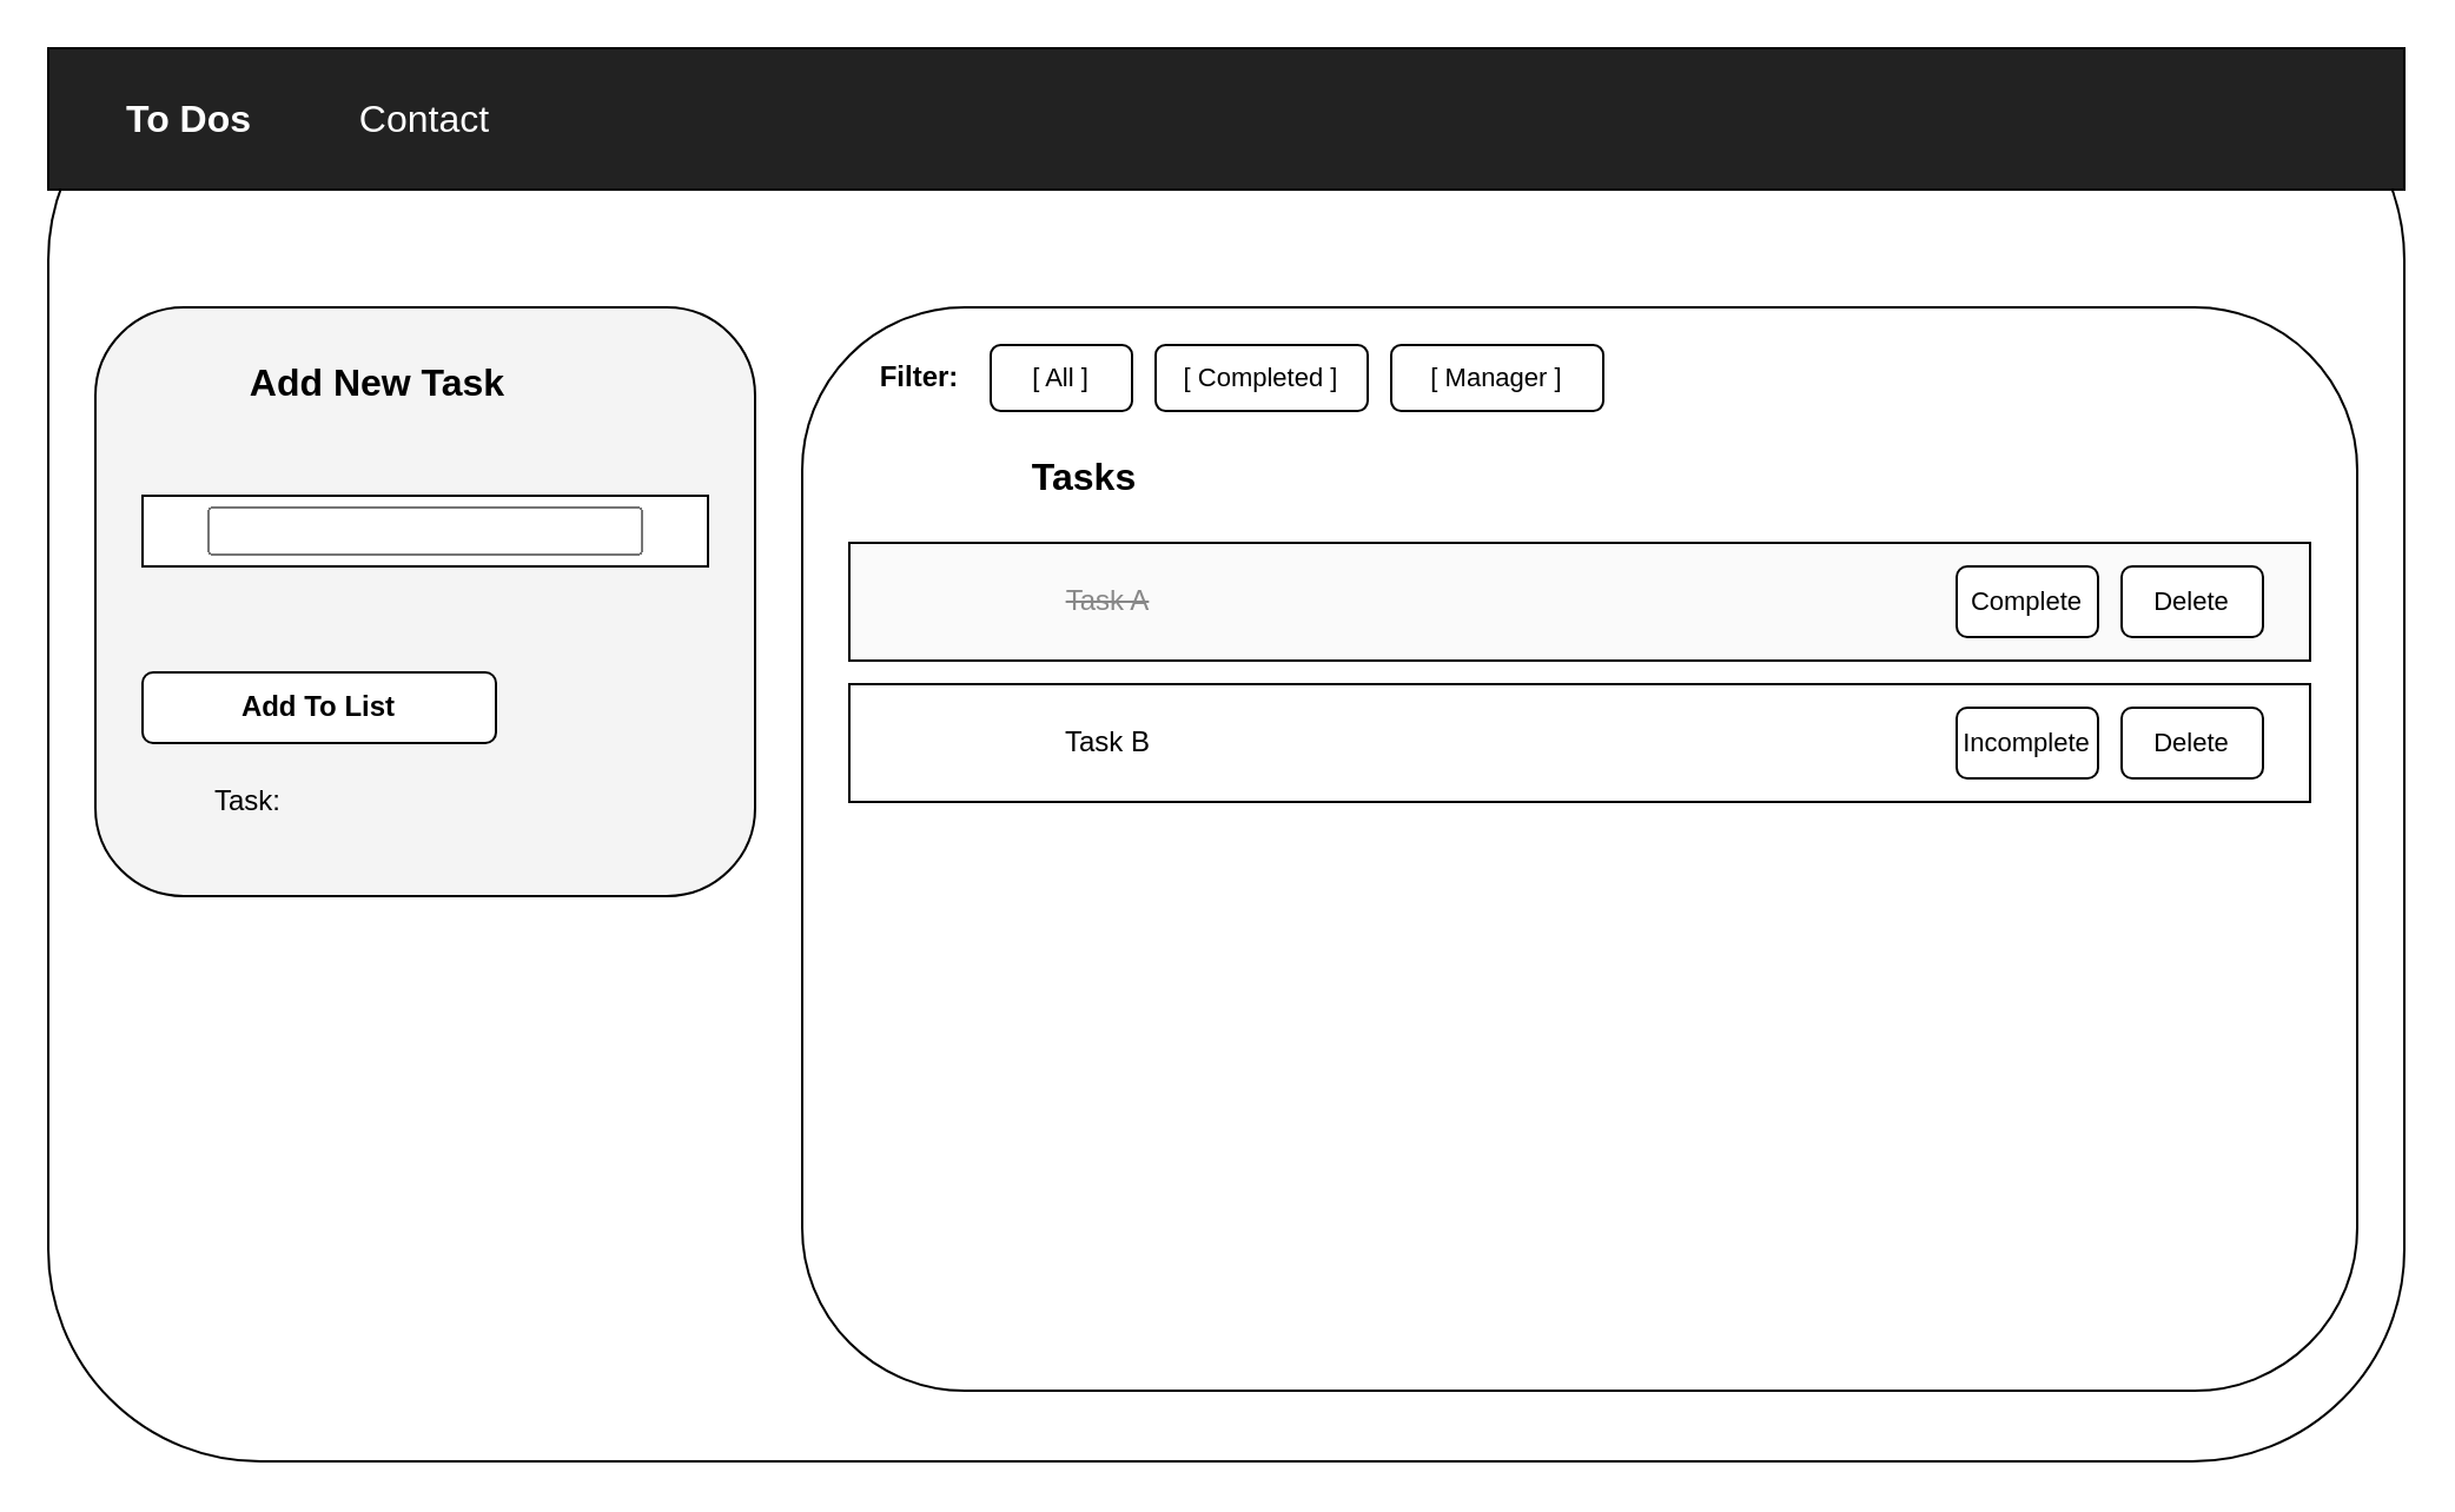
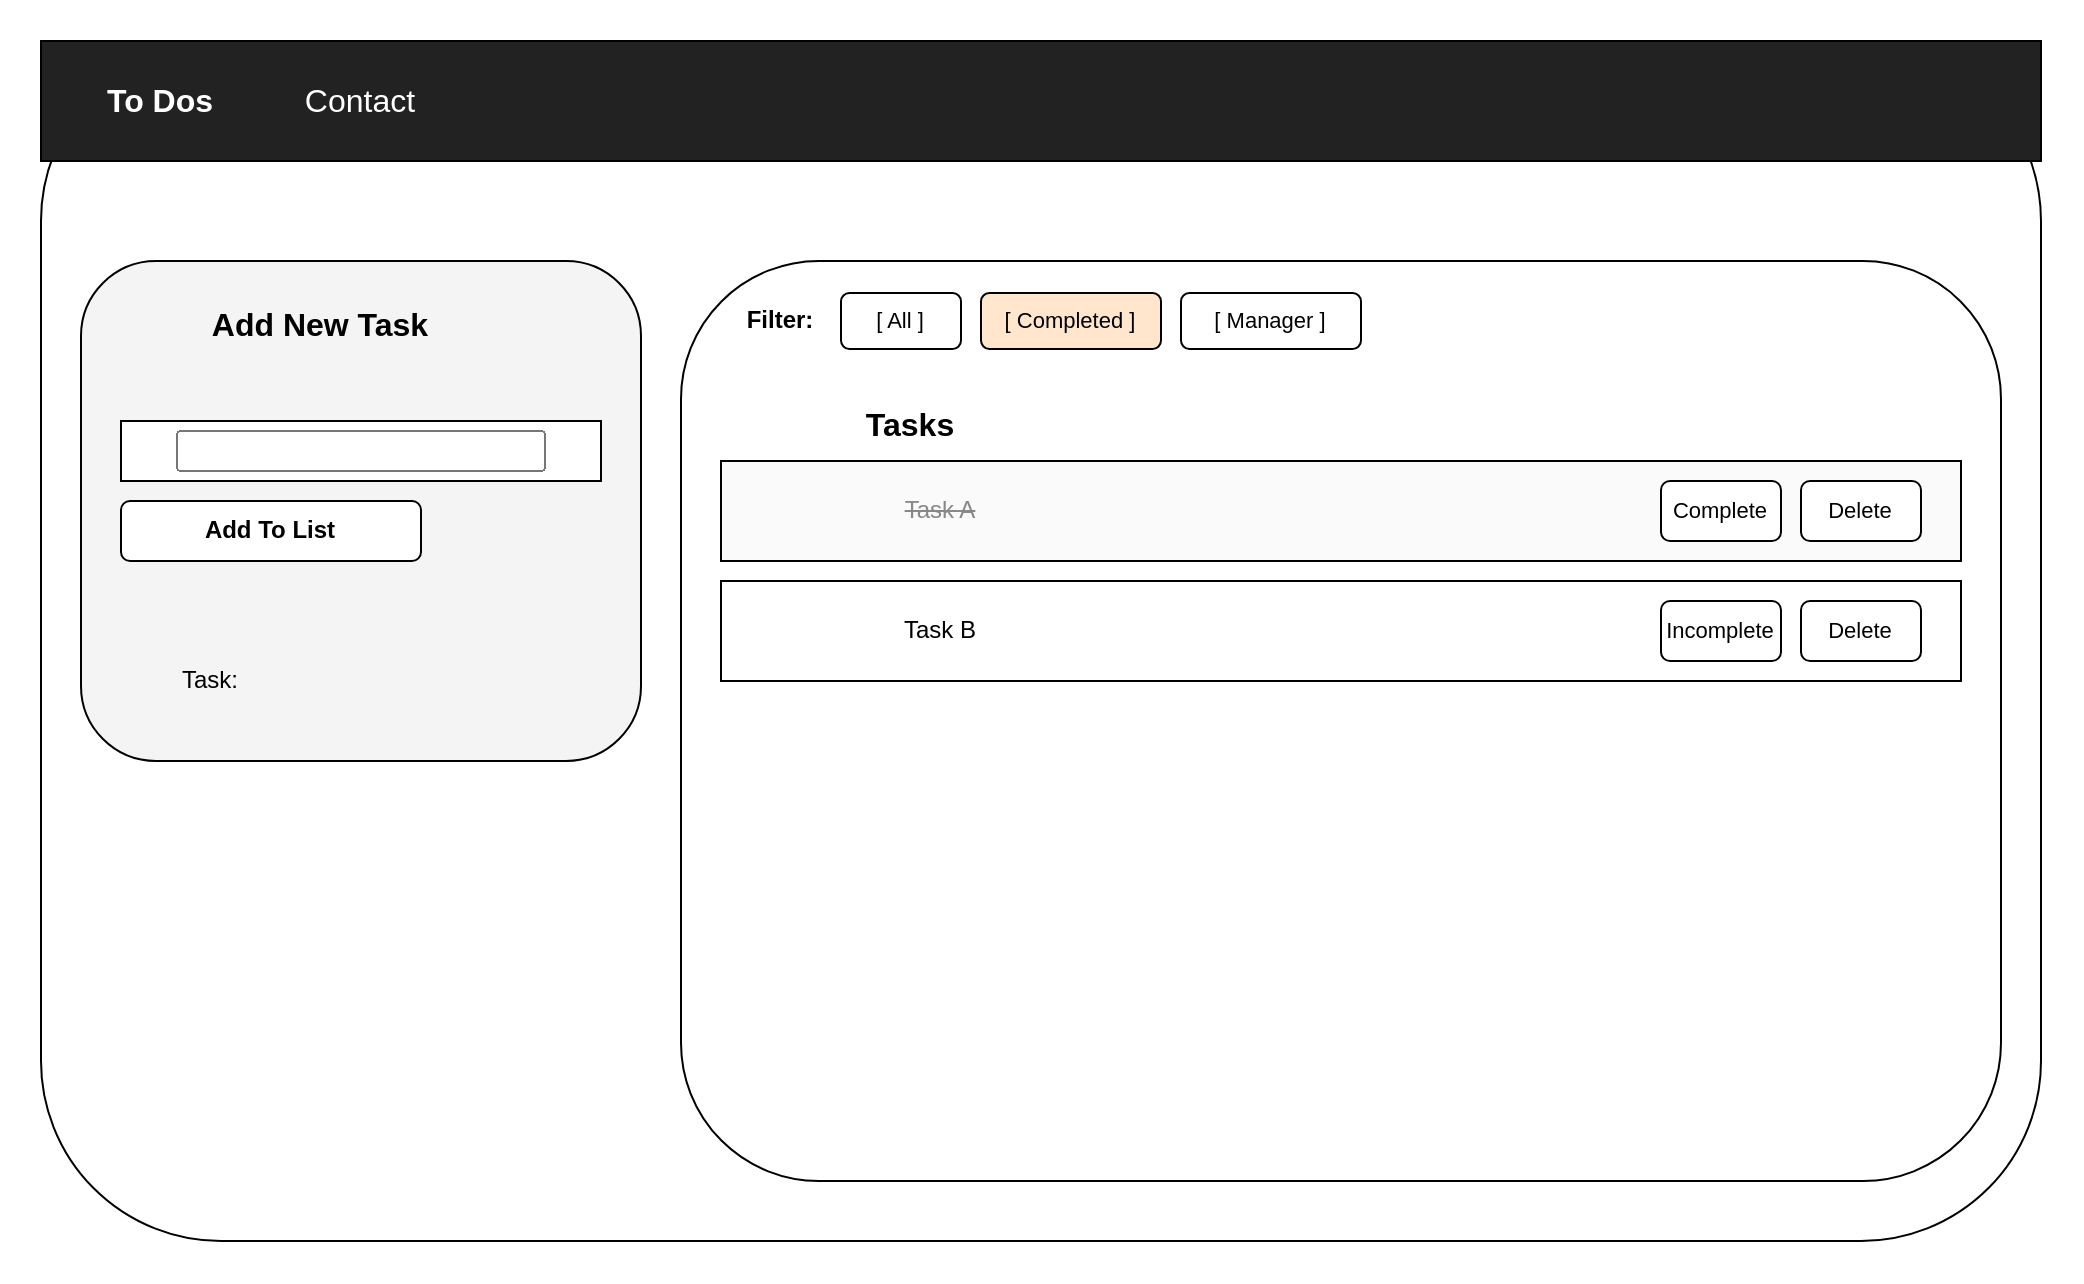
- <mxCell id="15" value="[ Completed ]" style="rounded=1;whiteSpace=wrap;html=1;strokeColor=#000000;fillColor=#FFFFFF;fontSize=11;" vertex="1" parent="12"><mxGeometry x="150" y="16" width="90" height="28" as="geometry" /></mxCell>
+ <mxCell id="15" value="[ Completed ]" style="rounded=1;whiteSpace=wrap;html=1;strokeColor=#000000;fillColor=#ffe6cc;fontSize=11;" vertex="1" parent="12"><mxGeometry x="150" y="16" width="90" height="28" as="geometry" /></mxCell>
- <mxCell id="17" value="Tasks" style="whiteSpace=wrap;html=1;strokeColor=none;fillColor=none;fontSize=16;fontStyle=1;" vertex="1" parent="12"><mxGeometry x="20" y="60" width="200" height="24" as="geometry" /></mxCell>
+ <mxCell id="17" value="Tasks" style="whiteSpace=wrap;html=1;strokeColor=none;fillColor=none;fontSize=16;fontStyle=1;" vertex="1" parent="12"><mxGeometry x="15" y="70" width="200" height="24" as="geometry" /></mxCell>
- <mxCell id="11" value="Add To List" style="rounded=1;whiteSpace=wrap;html=1;strokeColor=#000000;fillColor=#FFFFFF;fontSize=12;fontStyle=1;" vertex="1" parent="7"><mxGeometry x="20" y="155" width="150" height="30" as="geometry" /></mxCell>
+ <mxCell id="11" value="Add To List" style="rounded=1;whiteSpace=wrap;html=1;strokeColor=#000000;fillColor=#FFFFFF;fontSize=12;fontStyle=1;" vertex="1" parent="7"><mxGeometry x="20" y="120" width="150" height="30" as="geometry" /></mxCell>
